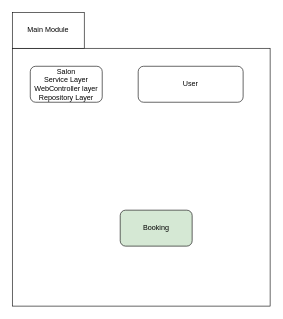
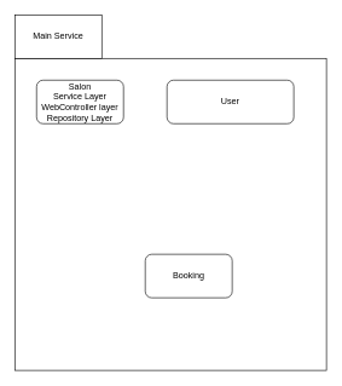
- <mxCell id="4" value="Main Module" style="rounded=0;whiteSpace=wrap;html=1;" vertex="1" parent="1"><mxGeometry x="20" y="20" width="120" height="60" as="geometry" /></mxCell>
+ <mxCell id="4" value="Main Service" style="rounded=0;whiteSpace=wrap;html=1;" vertex="1" parent="1"><mxGeometry x="20" y="20" width="120" height="60" as="geometry" /></mxCell>
- <mxCell id="6" value="Booking" style="rounded=1;whiteSpace=wrap;html=1;fillColor=#d5e8d4;" vertex="1" parent="1"><mxGeometry x="200" y="350" width="120" height="60" as="geometry" /></mxCell>
+ <mxCell id="6" value="Booking" style="rounded=1;whiteSpace=wrap;html=1;" vertex="1" parent="1"><mxGeometry x="200" y="350" width="120" height="60" as="geometry" /></mxCell>
